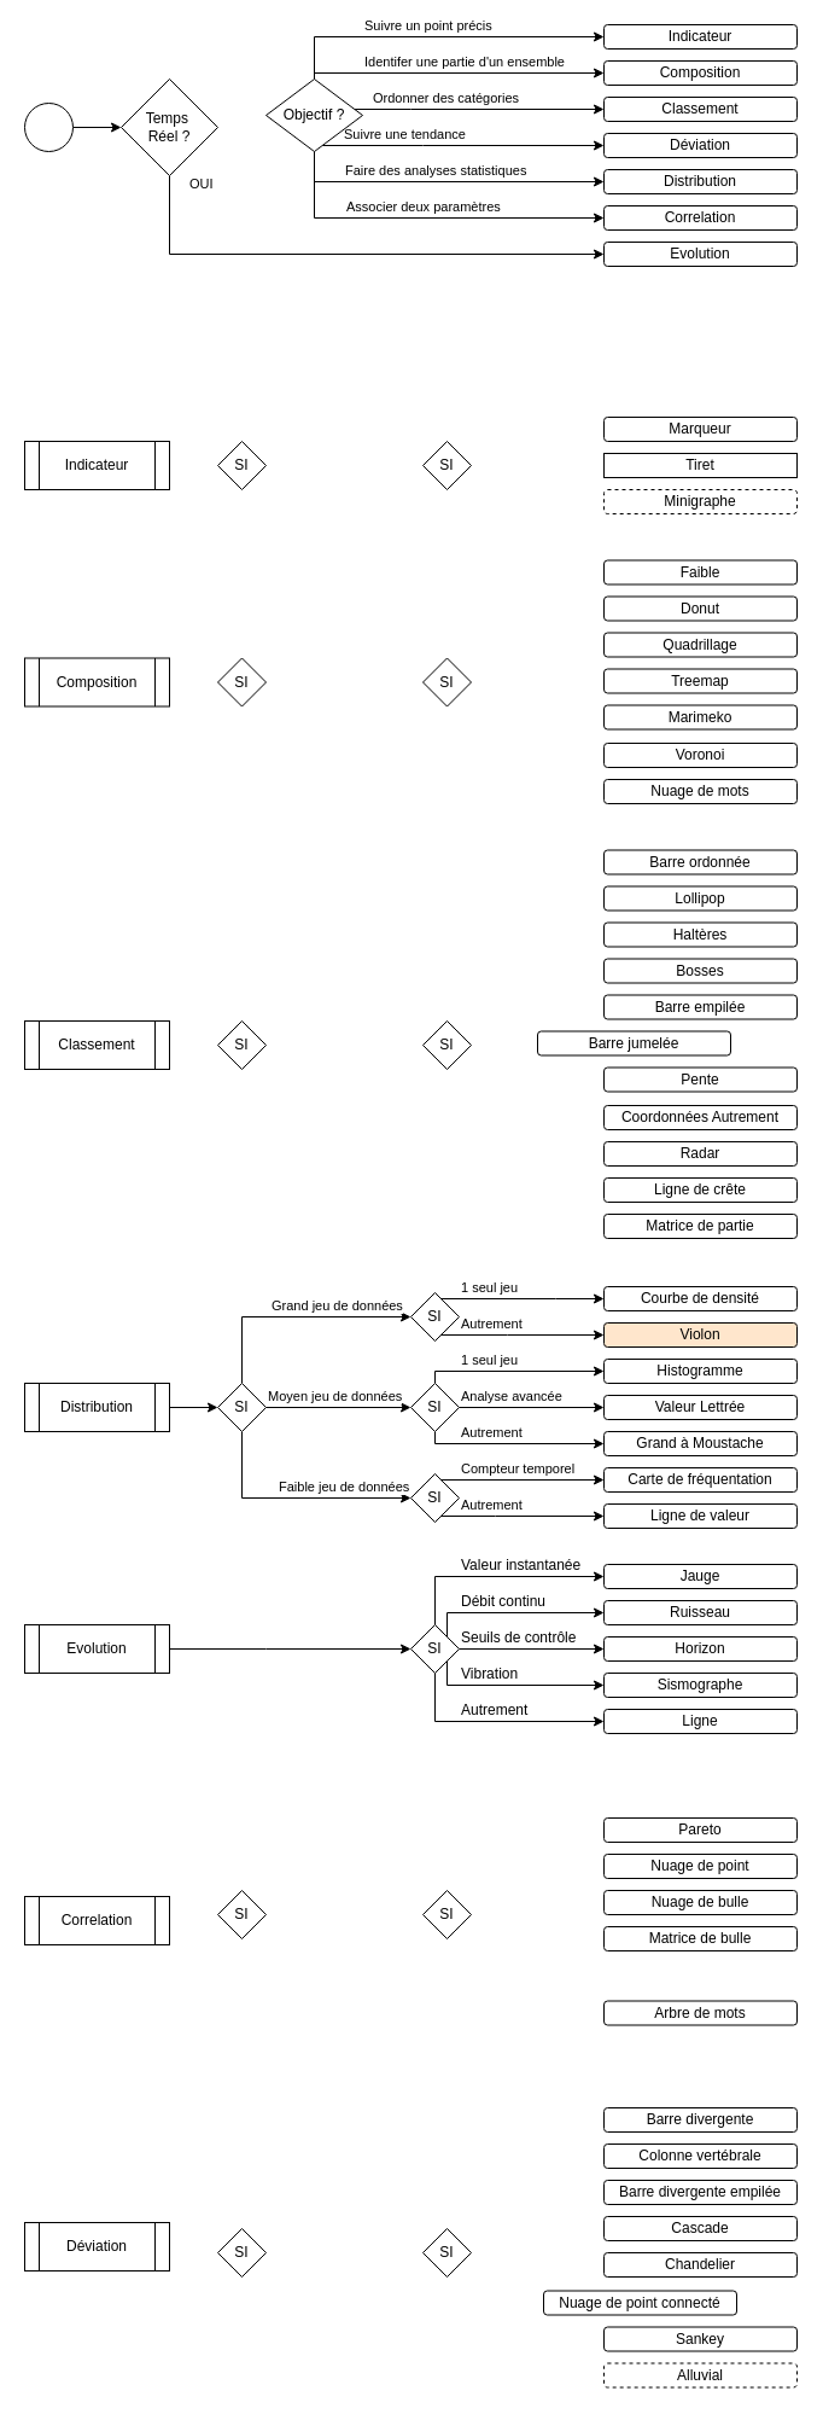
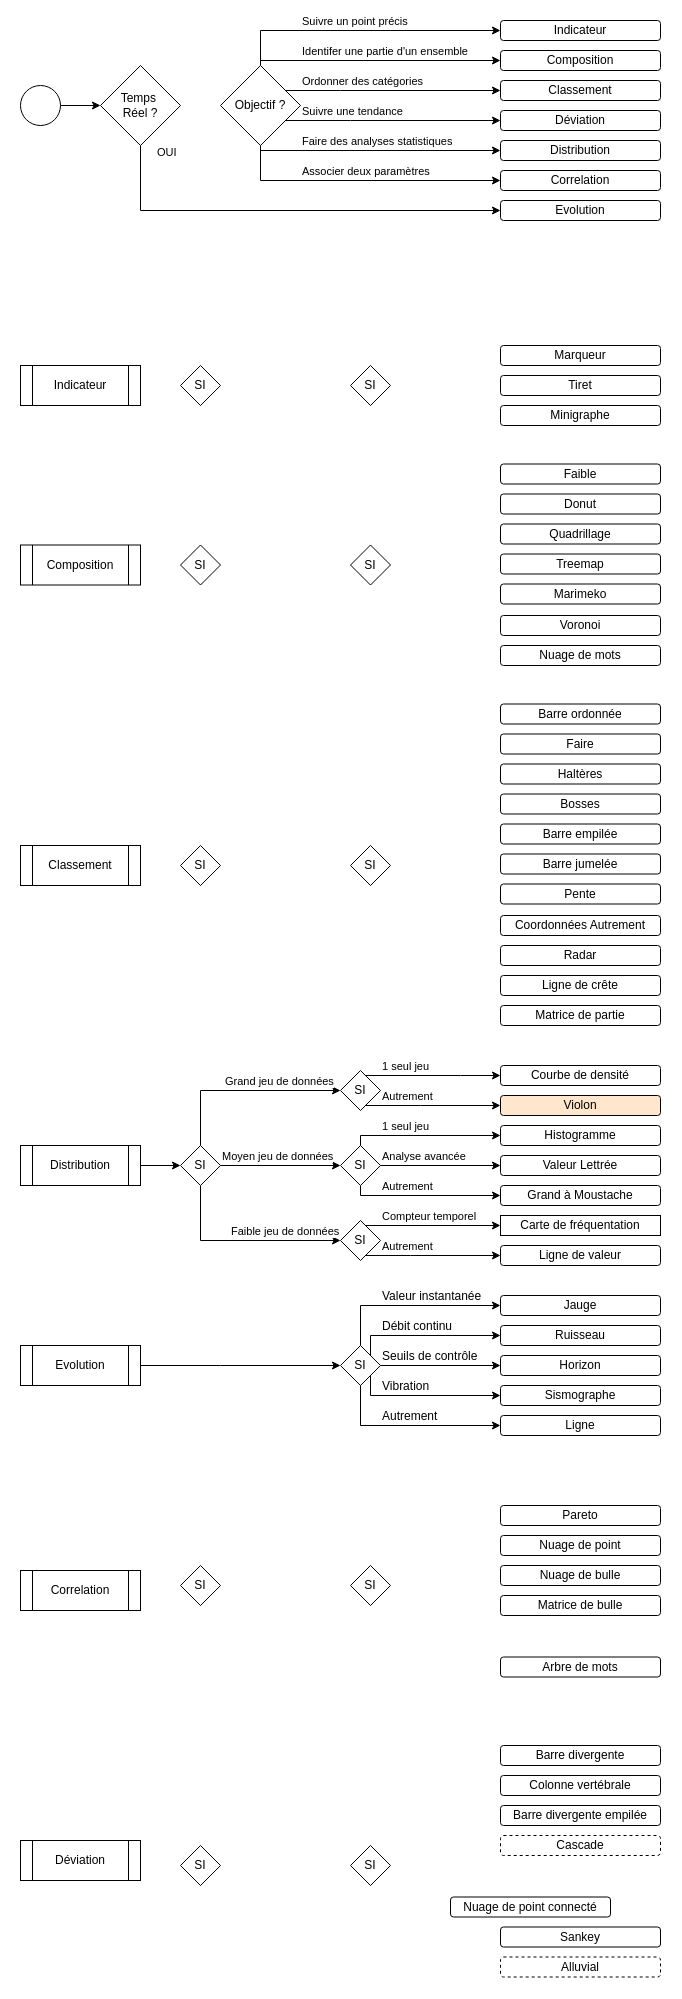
- <mxCell id="80" value="Objectif ?" style="rhombus;whiteSpace=wrap;html=1;fontSize=12;" vertex="1" parent="1"><mxGeometry x="220" y="65" width="80" height="60" as="geometry" /></mxCell>
+ <mxCell id="80" value="Objectif ?" style="rhombus;whiteSpace=wrap;html=1;fontSize=12;" vertex="1" parent="1"><mxGeometry x="220" y="65" width="80" height="80" as="geometry" /></mxCell>
- <mxCell id="56" value="Tiret" style="whiteSpace=wrap;html=1;fontSize=12;rounded=0;" vertex="1" parent="1"><mxGeometry x="500" y="375" width="160" height="20" as="geometry" /></mxCell>
+ <mxCell id="56" value="Tiret" style="rounded=1;whiteSpace=wrap;html=1;fontSize=12;" vertex="1" parent="1"><mxGeometry x="500" y="375" width="160" height="20" as="geometry" /></mxCell>
- <mxCell id="57" value="Minigraphe" style="rounded=1;whiteSpace=wrap;html=1;fontSize=12;dashed=1;" vertex="1" parent="1"><mxGeometry x="500" y="405" width="160" height="20" as="geometry" /></mxCell>
+ <mxCell id="57" value="Minigraphe" style="rounded=1;whiteSpace=wrap;html=1;fontSize=12;" vertex="1" parent="1"><mxGeometry x="500" y="405" width="160" height="20" as="geometry" /></mxCell>
- <mxCell id="36" value="Lollipop" style="rounded=1;whiteSpace=wrap;html=1;fontSize=12;" vertex="1" parent="1"><mxGeometry x="500" y="733.5" width="160" height="20" as="geometry" /></mxCell>
+ <mxCell id="36" value="Faire" style="rounded=1;whiteSpace=wrap;html=1;fontSize=12;" vertex="1" parent="1"><mxGeometry x="500" y="733.5" width="160" height="20" as="geometry" /></mxCell>
- <mxCell id="41" value="Barre jumelée" style="rounded=1;whiteSpace=wrap;html=1;fontSize=12;" vertex="1" parent="1"><mxGeometry x="445" y="853.5" width="160" height="20" as="geometry" /></mxCell>
+ <mxCell id="41" value="Barre jumelée" style="rounded=1;whiteSpace=wrap;html=1;fontSize=12;" vertex="1" parent="1"><mxGeometry x="500" y="853.5" width="160" height="20" as="geometry" /></mxCell>
- <mxCell id="30" value="Carte de fréquentation" style="rounded=1;whiteSpace=wrap;html=1;fontSize=12;" vertex="1" parent="1"><mxGeometry x="500" y="1215" width="160" height="20" as="geometry" /></mxCell>
+ <mxCell id="30" value="Carte de fréquentation" style="whiteSpace=wrap;html=1;fontSize=12;rounded=0;" vertex="1" parent="1"><mxGeometry x="500" y="1215" width="160" height="20" as="geometry" /></mxCell>
- <mxCell id="67" value="Cascade" style="rounded=1;whiteSpace=wrap;html=1;fontSize=12;" vertex="1" parent="1"><mxGeometry x="500" y="1835" width="160" height="20" as="geometry" /></mxCell>
+ <mxCell id="67" value="Cascade" style="rounded=1;whiteSpace=wrap;html=1;fontSize=12;dashed=1;" vertex="1" parent="1"><mxGeometry x="500" y="1835" width="160" height="20" as="geometry" /></mxCell>
- <mxCell id="65" value="Chandelier" style="rounded=1;whiteSpace=wrap;html=1;fontSize=12;" vertex="1" parent="1"><mxGeometry x="500" y="1865" width="160" height="20" as="geometry" /></mxCell>
